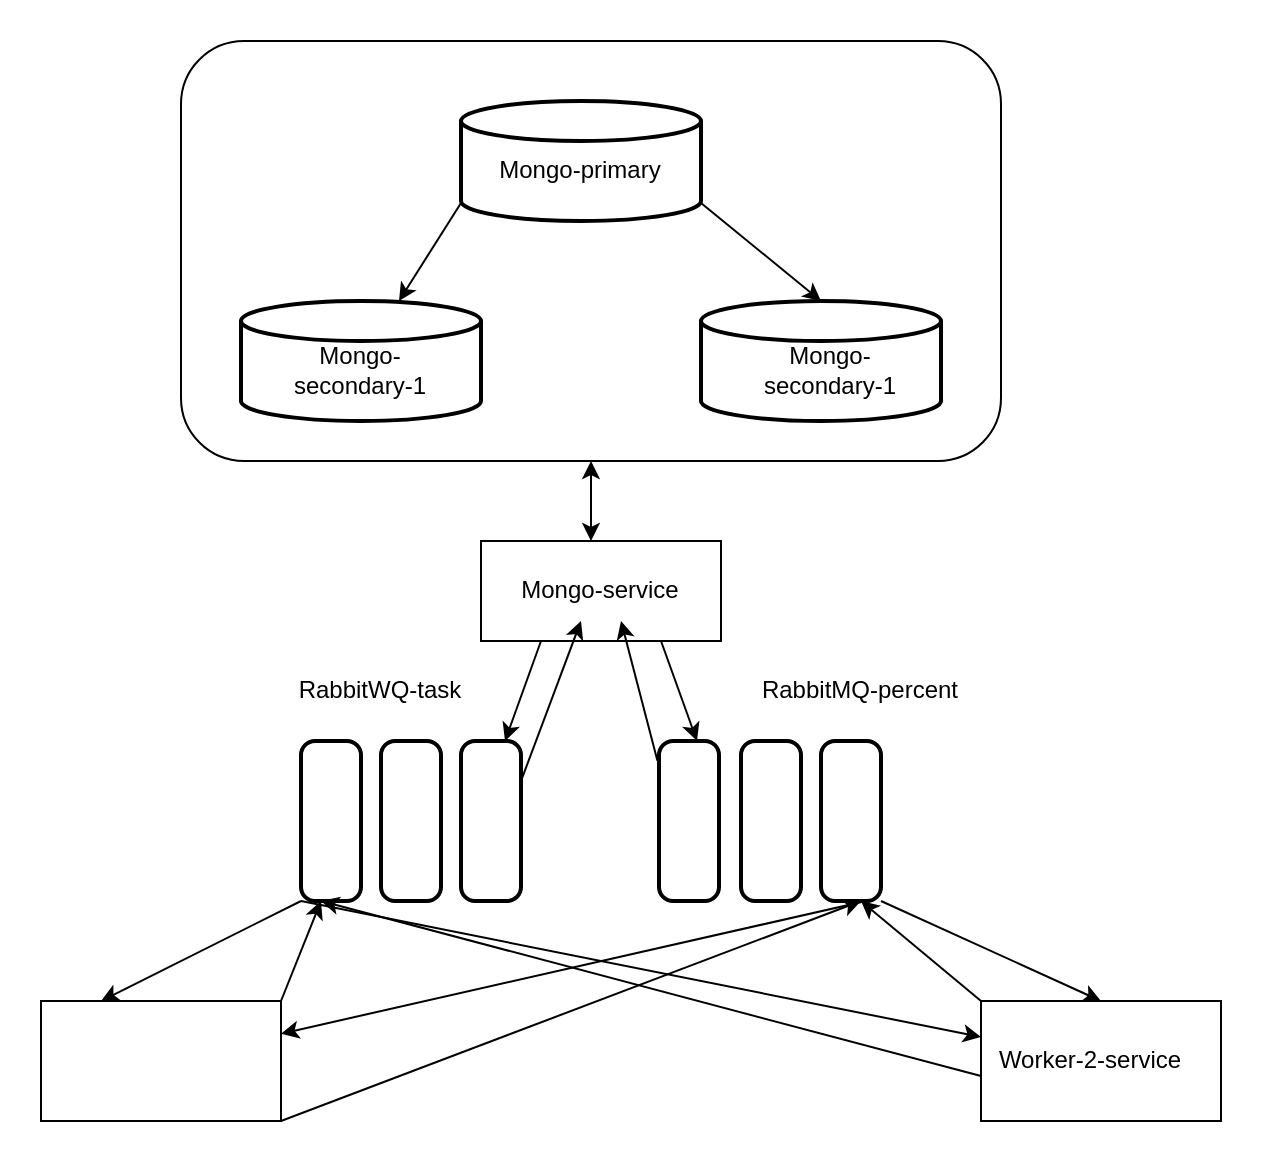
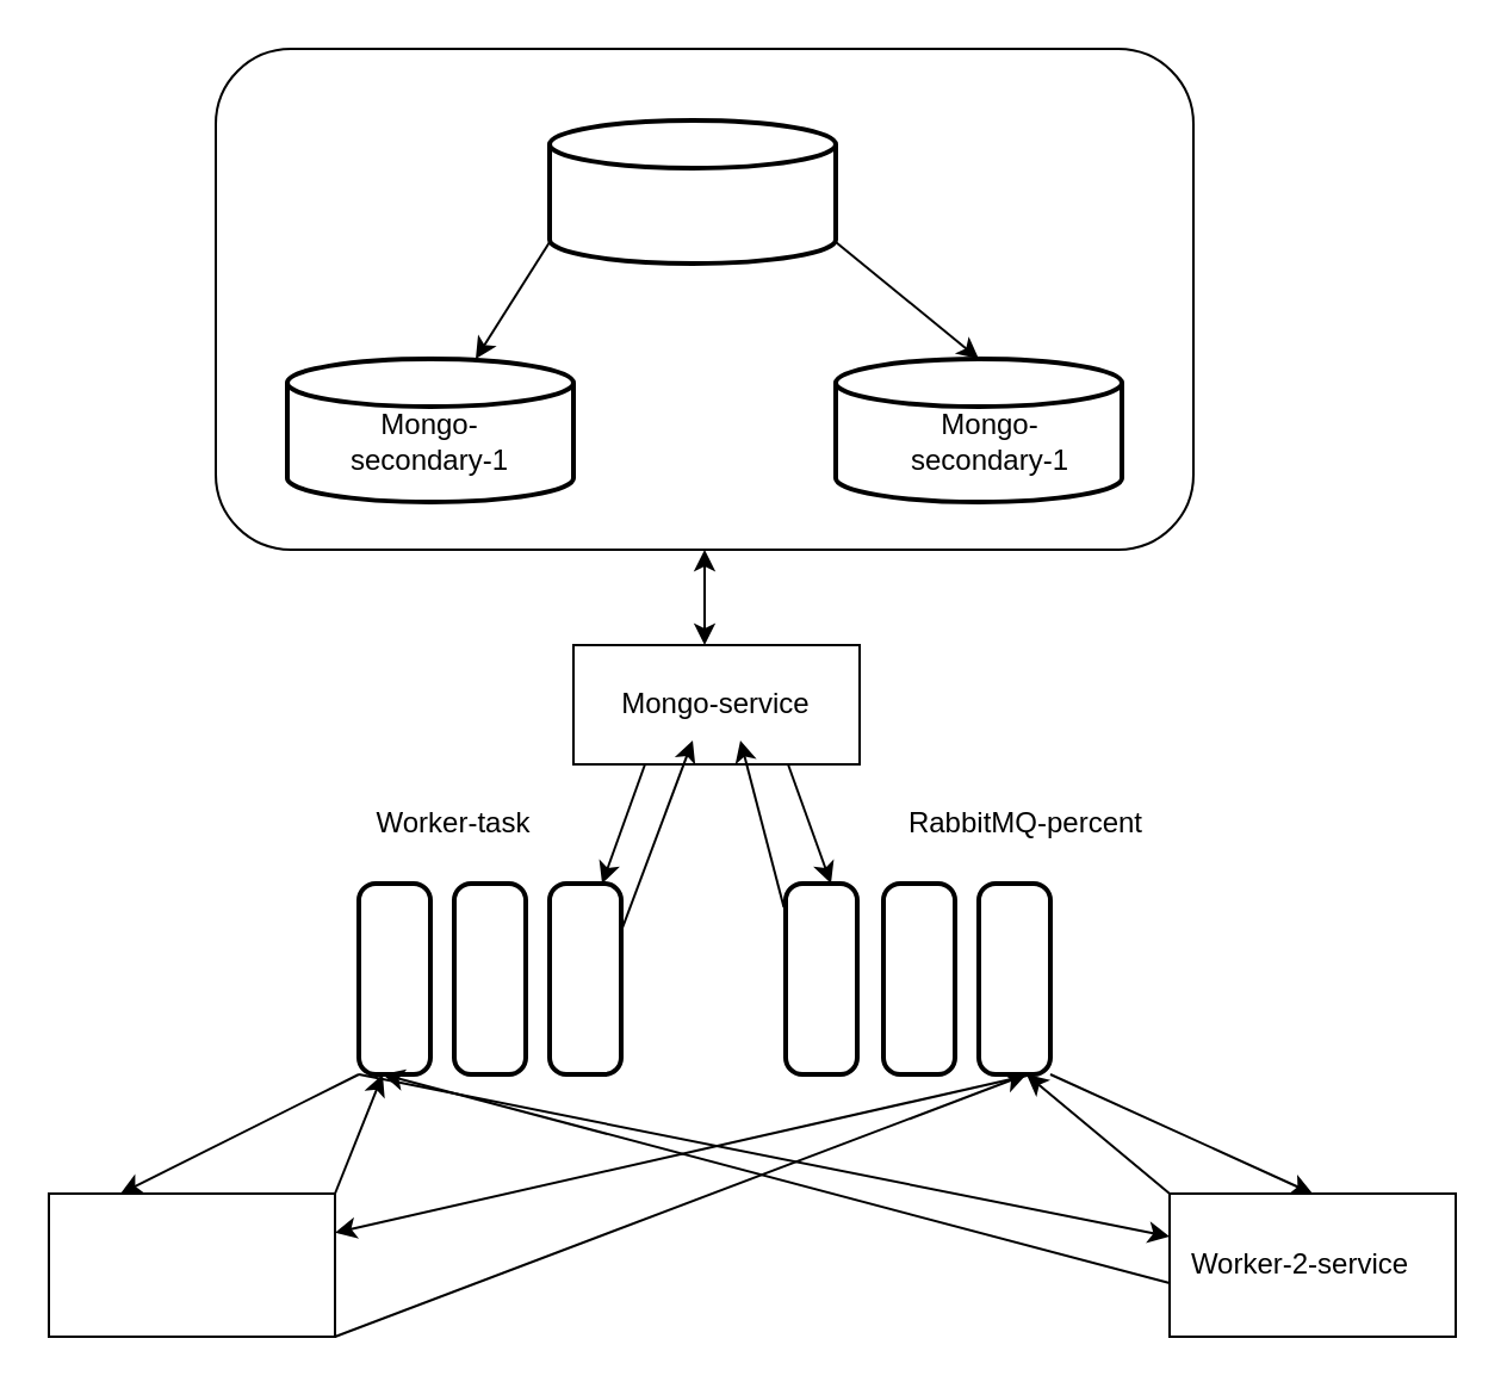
- <mxCell id="30" value="Mongo-primary" style="text;html=1;strokeColor=none;fillColor=none;align=center;verticalAlign=middle;whiteSpace=wrap;rounded=0;" vertex="1" parent="1"><mxGeometry x="245" y="70" width="90" height="30" as="geometry" /></mxCell>
- <mxCell id="27" value="RabbitWQ-task" style="text;html=1;strokeColor=none;fillColor=none;align=center;verticalAlign=middle;whiteSpace=wrap;rounded=0;" vertex="1" parent="1"><mxGeometry x="140" y="330" width="100" height="30" as="geometry" /></mxCell>
+ <mxCell id="27" value="Worker-task" style="text;html=1;strokeColor=none;fillColor=none;align=center;verticalAlign=middle;whiteSpace=wrap;rounded=0;" vertex="1" parent="1"><mxGeometry x="140" y="330" width="100" height="30" as="geometry" /></mxCell>
